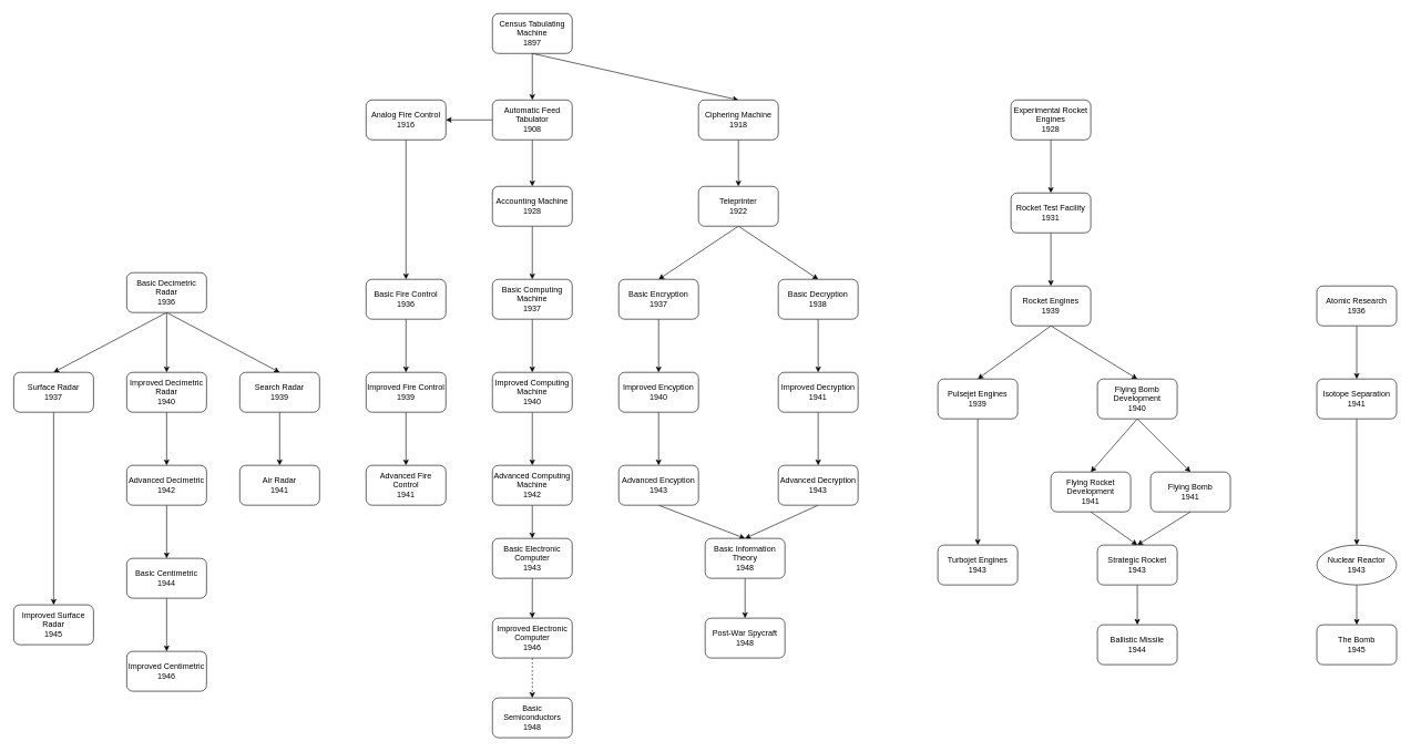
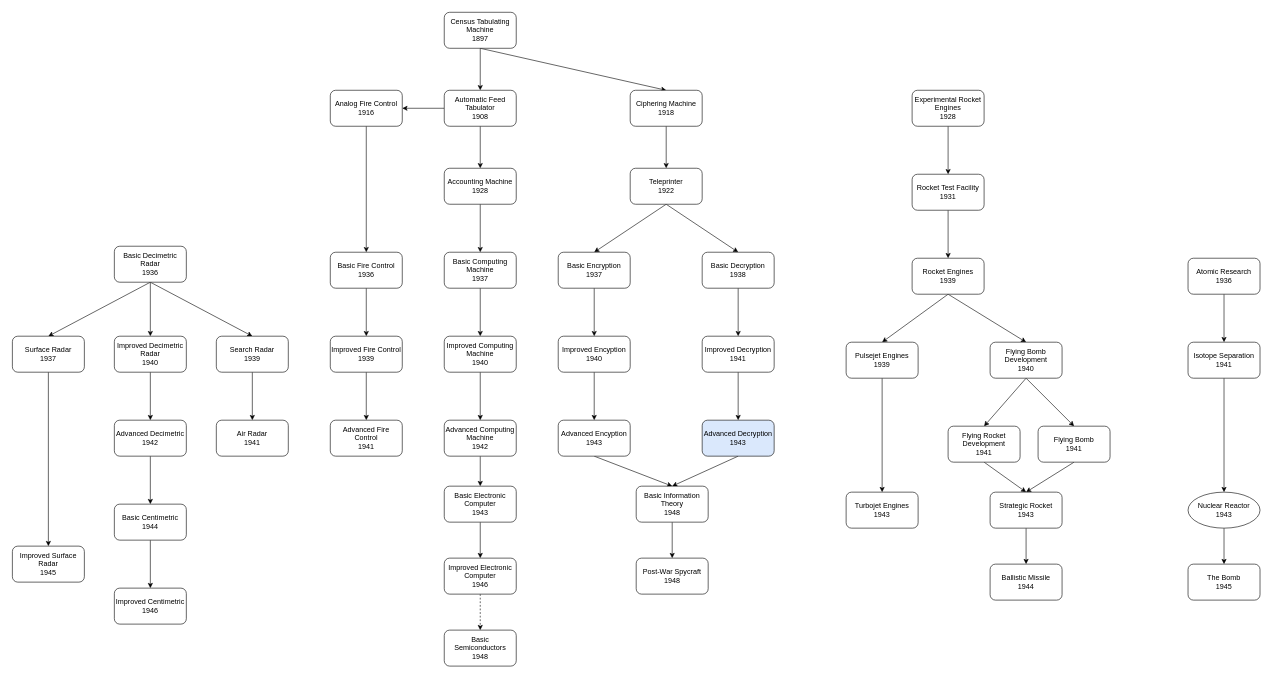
- <mxCell id="34" value="Advanced Decryption&lt;br&gt;1943" style="rounded=1;whiteSpace=wrap;html=1;" vertex="1" parent="1"><mxGeometry x="1170" y="700" width="120" height="60" as="geometry" /></mxCell>
+ <mxCell id="34" value="Advanced Decryption&lt;br&gt;1943" style="rounded=1;whiteSpace=wrap;html=1;fillColor=#dae8fc;" vertex="1" parent="1"><mxGeometry x="1170" y="700" width="120" height="60" as="geometry" /></mxCell>
